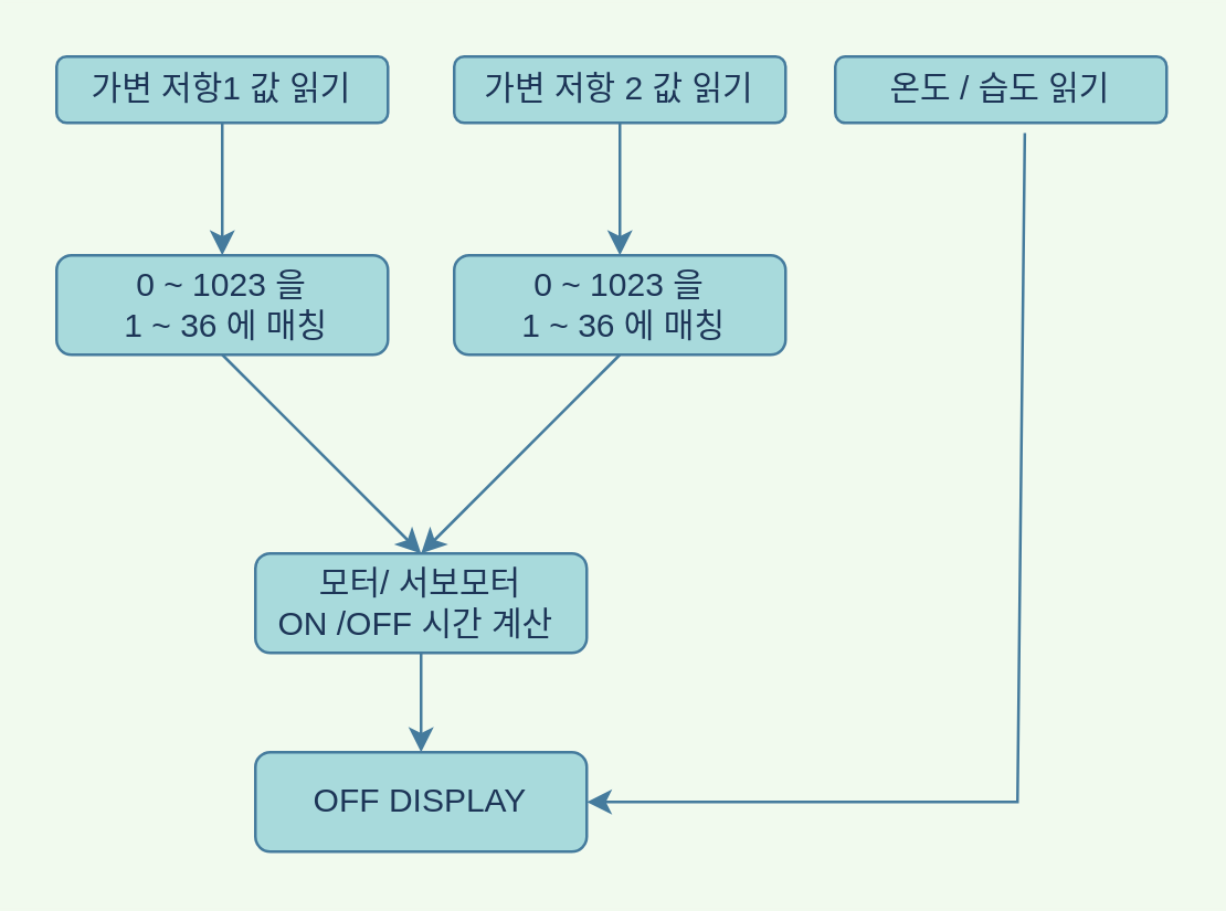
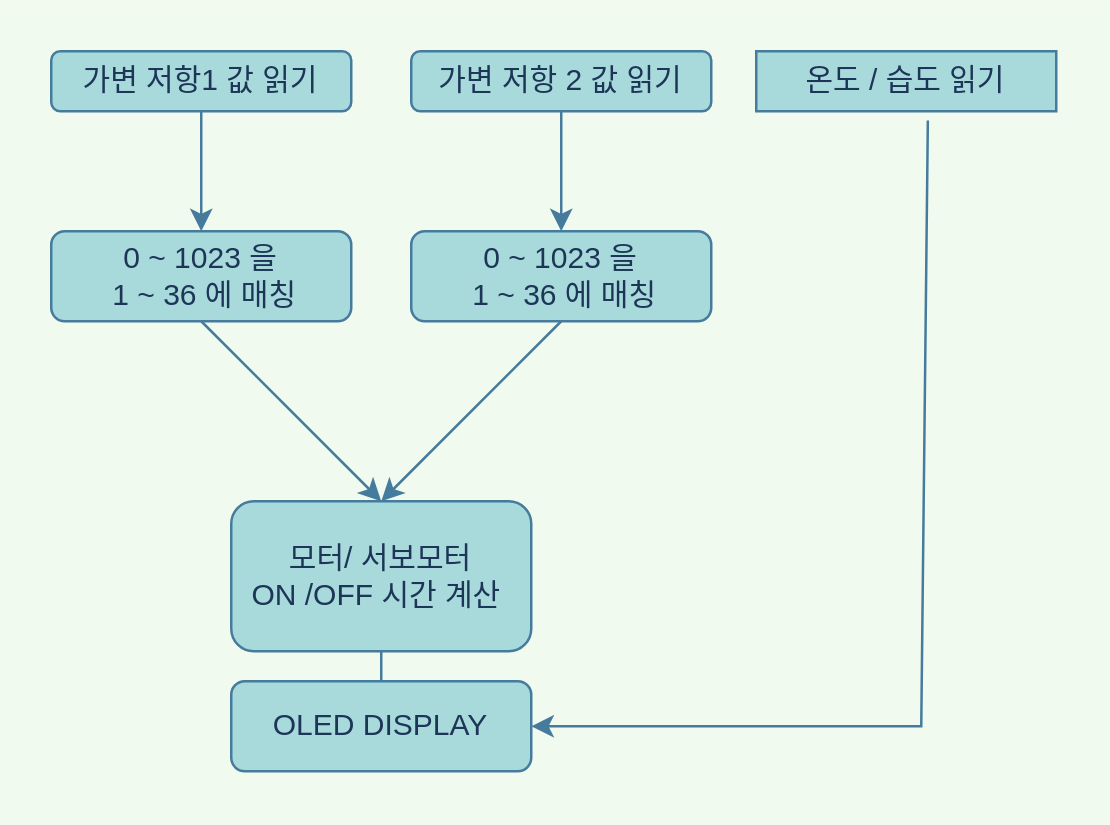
- <mxCell id="12" value="온도 / 습도 읽기" style="rounded=1;whiteSpace=wrap;html=1;fontColor=#1D3557;strokeColor=#457B9D;fillColor=#A8DADC;" vertex="1" parent="1"><mxGeometry x="302" y="20" width="120" height="24" as="geometry" /></mxCell>
+ <mxCell id="12" value="온도 / 습도 읽기" style="whiteSpace=wrap;html=1;fontColor=#1D3557;strokeColor=#457B9D;fillColor=#A8DADC;rounded=0;" vertex="1" parent="1"><mxGeometry x="302" y="20" width="120" height="24" as="geometry" /></mxCell>
- <mxCell id="9" value="모터/ 서보모터&lt;br&gt;ON /OFF 시간 계산&amp;nbsp;" style="rounded=1;whiteSpace=wrap;html=1;fontColor=#1D3557;strokeColor=#457B9D;fillColor=#A8DADC;" vertex="1" parent="1"><mxGeometry x="92" y="200" width="120" height="36" as="geometry" /></mxCell>
+ <mxCell id="9" value="모터/ 서보모터&lt;br&gt;ON /OFF 시간 계산&amp;nbsp;" style="rounded=1;whiteSpace=wrap;html=1;fontColor=#1D3557;strokeColor=#457B9D;fillColor=#A8DADC;" vertex="1" parent="1"><mxGeometry x="92" y="200" width="120" height="60" as="geometry" /></mxCell>
- <mxCell id="13" value="OFF DISPLAY" style="rounded=1;whiteSpace=wrap;html=1;fontColor=#1D3557;strokeColor=#457B9D;fillColor=#A8DADC;" vertex="1" parent="1"><mxGeometry x="92" y="272" width="120" height="36" as="geometry" /></mxCell>
+ <mxCell id="13" value="OLED DISPLAY" style="rounded=1;whiteSpace=wrap;html=1;fontColor=#1D3557;strokeColor=#457B9D;fillColor=#A8DADC;" vertex="1" parent="1"><mxGeometry x="92" y="272" width="120" height="36" as="geometry" /></mxCell>
